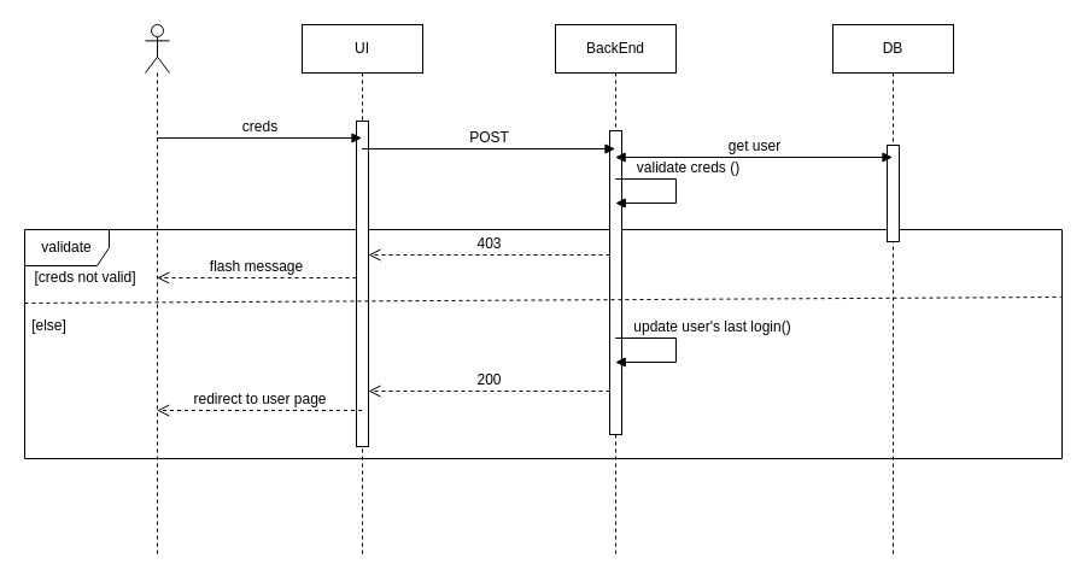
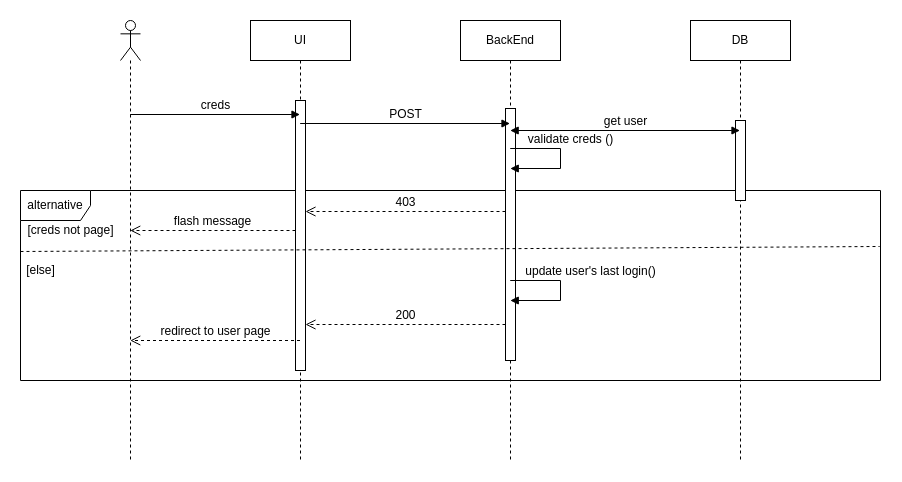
- <mxCell id="2" value="validate" style="shape=umlFrame;whiteSpace=wrap;html=1;fontSize=12;width=70;height=30;" parent="1" vertex="1"><mxGeometry x="20" y="190" width="860" height="190" as="geometry" /></mxCell>
+ <mxCell id="2" value="alternative" style="shape=umlFrame;whiteSpace=wrap;html=1;fontSize=12;width=70;height=30;" parent="1" vertex="1"><mxGeometry x="20" y="190" width="860" height="190" as="geometry" /></mxCell>
- <mxCell id="14" value="[creds not valid]" style="text;html=1;align=center;verticalAlign=middle;resizable=0;points=[];autosize=1;strokeColor=none;fillColor=none;fontSize=12;" parent="1" vertex="1"><mxGeometry x="20" y="220" width="100" height="20" as="geometry" /></mxCell>
+ <mxCell id="14" value="[creds not page]" style="text;html=1;align=center;verticalAlign=middle;resizable=0;points=[];autosize=1;strokeColor=none;fillColor=none;fontSize=12;" parent="1" vertex="1"><mxGeometry x="20" y="220" width="100" height="20" as="geometry" /></mxCell>
